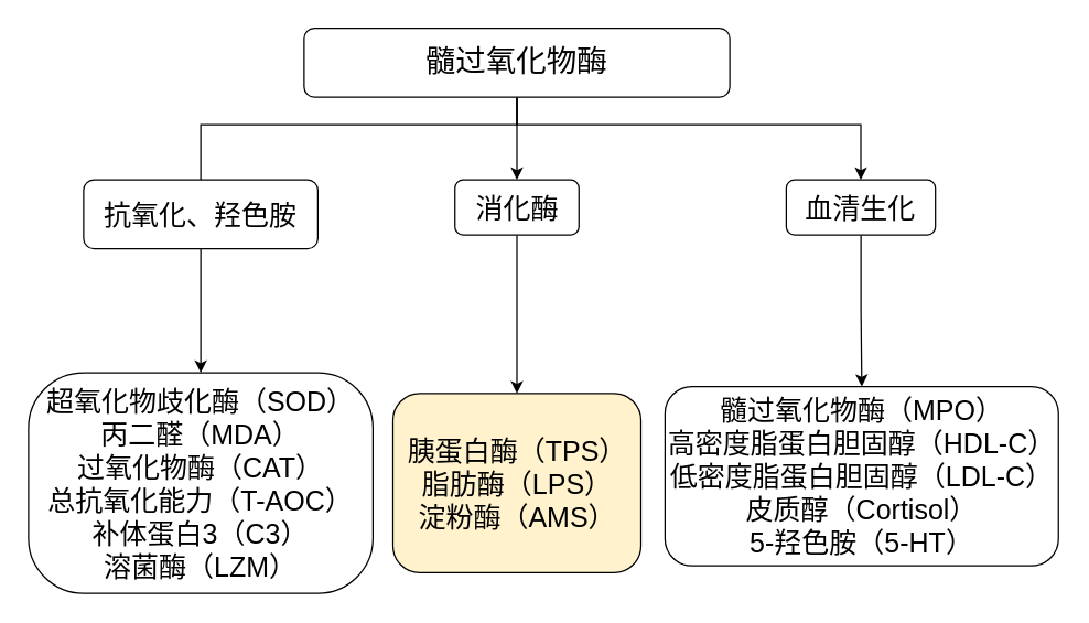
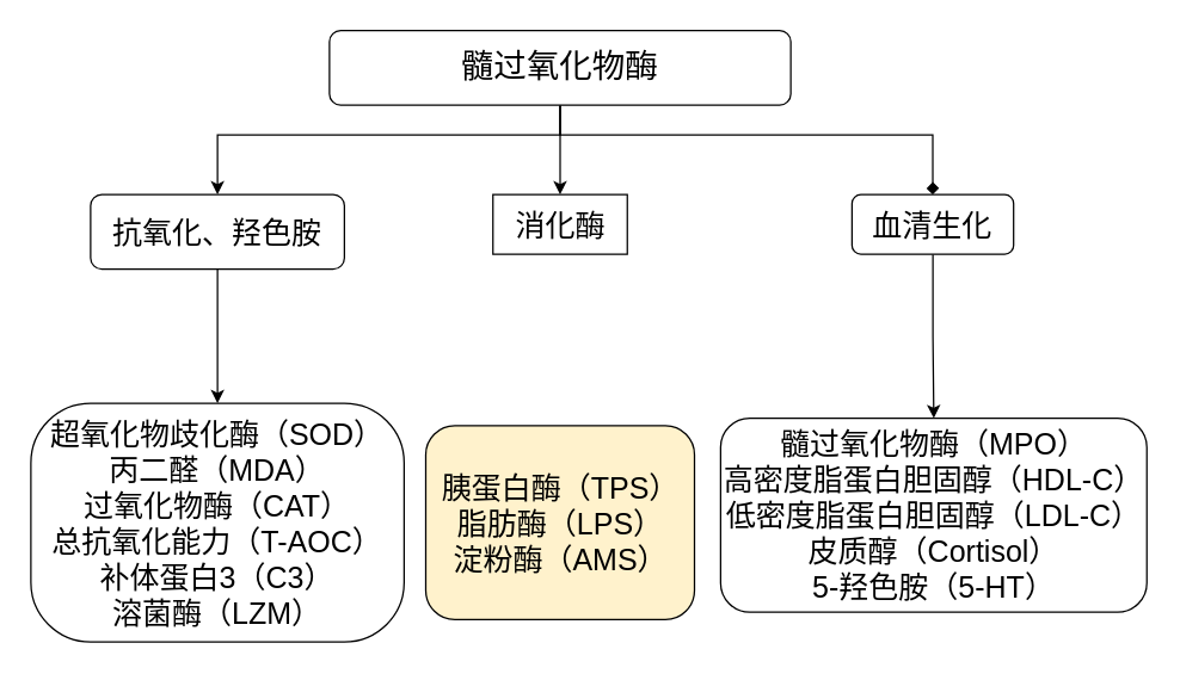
- <mxCell id="4" style="edgeStyle=orthogonalEdgeStyle;rounded=0;orthogonalLoop=1;jettySize=auto;html=1;entryX=0.5;entryY=0;entryDx=0;entryDy=0;" edge="1" parent="1" source="5" target="11"><mxGeometry relative="1" as="geometry"><Array as="points"><mxPoint x="375" y="90" /><mxPoint x="624" y="90" /></Array></mxGeometry></mxCell>
+ <mxCell id="4" style="edgeStyle=orthogonalEdgeStyle;rounded=0;orthogonalLoop=1;jettySize=auto;html=1;entryX=0.5;entryY=0;entryDx=0;entryDy=0;endArrow=diamond;" edge="1" parent="1" source="5" target="11"><mxGeometry relative="1" as="geometry"><Array as="points"><mxPoint x="375" y="90" /><mxPoint x="624" y="90" /></Array></mxGeometry></mxCell>
- <mxCell id="2" style="edgeStyle=orthogonalEdgeStyle;rounded=0;orthogonalLoop=1;jettySize=auto;html=1;entryX=0.5;entryY=0;entryDx=0;entryDy=0;endArrow=none;" edge="1" parent="1" source="5" target="7"><mxGeometry relative="1" as="geometry"><Array as="points"><mxPoint x="375" y="90" /><mxPoint x="145" y="90" /></Array></mxGeometry></mxCell>
+ <mxCell id="2" style="edgeStyle=orthogonalEdgeStyle;rounded=0;orthogonalLoop=1;jettySize=auto;html=1;entryX=0.5;entryY=0;entryDx=0;entryDy=0;" edge="1" parent="1" source="5" target="7"><mxGeometry relative="1" as="geometry"><Array as="points"><mxPoint x="375" y="90" /><mxPoint x="145" y="90" /></Array></mxGeometry></mxCell>
- <mxCell id="9" value="消化酶" style="rounded=1;whiteSpace=wrap;html=1;fontSize=20;align=center;" vertex="1" parent="1"><mxGeometry x="329.5" y="130" width="90" height="40" as="geometry" /></mxCell>
+ <mxCell id="9" value="消化酶" style="whiteSpace=wrap;html=1;fontSize=20;align=center;rounded=0;" vertex="1" parent="1"><mxGeometry x="329.5" y="130" width="90" height="40" as="geometry" /></mxCell>
- <mxCell id="8" style="edgeStyle=orthogonalEdgeStyle;rounded=0;orthogonalLoop=1;jettySize=auto;html=1;fontSize=20;" edge="1" parent="1" source="9" target="13"><mxGeometry relative="1" as="geometry" /></mxCell>
